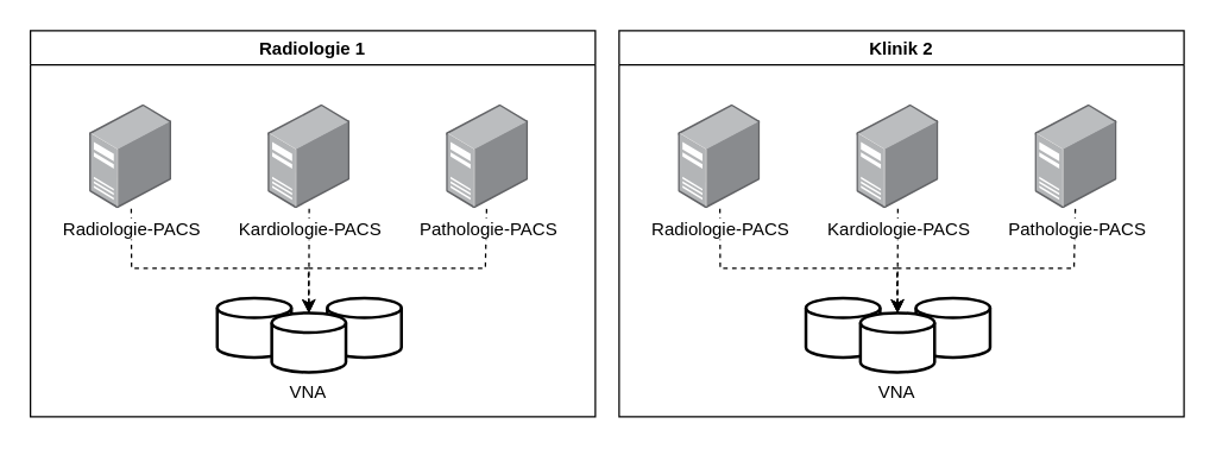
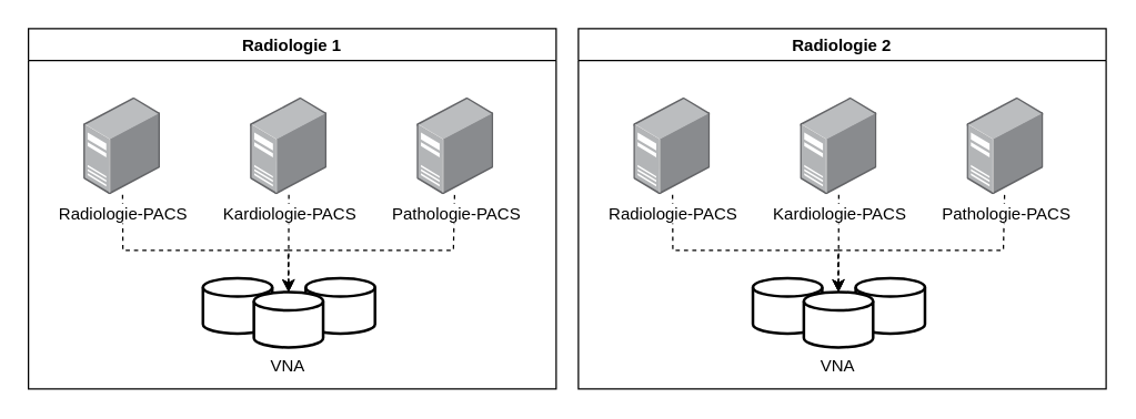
- <mxCell id="12" value="Klinik 2" style="swimlane;" vertex="1" parent="1"><mxGeometry x="416" y="20" width="380" height="260" as="geometry" /></mxCell>
+ <mxCell id="12" value="Radiologie 2" style="swimlane;" vertex="1" parent="1"><mxGeometry x="416" y="20" width="380" height="260" as="geometry" /></mxCell>
